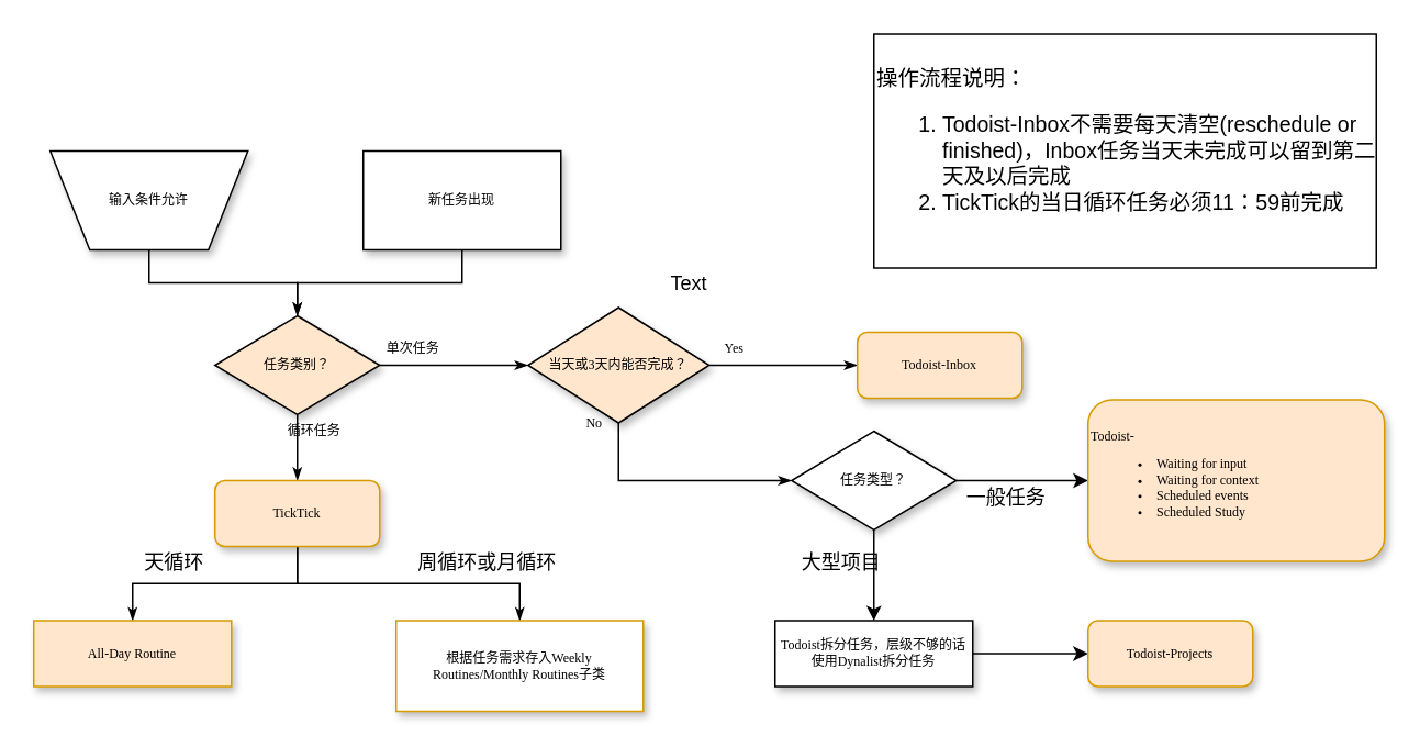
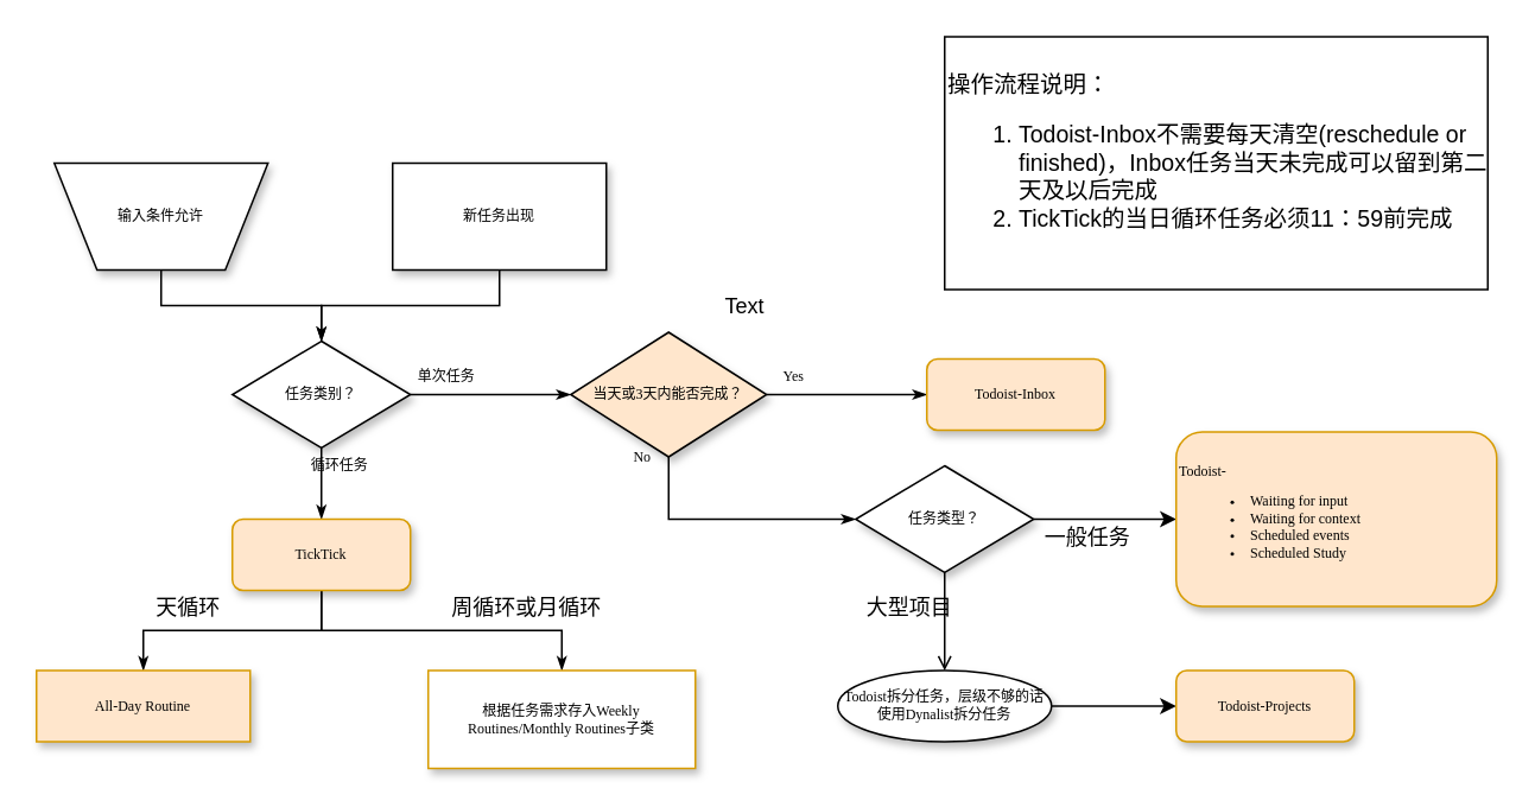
- <mxCell id="8" value="任务类别？" style="rhombus;whiteSpace=wrap;html=1;rounded=0;shadow=1;labelBackgroundColor=none;strokeColor=#000000;strokeWidth=1;fillColor=#ffe6cc;fontFamily=Verdana;fontSize=8;fontColor=#000000;align=center;" parent="1" vertex="1"><mxGeometry x="130" y="191" width="100" height="60" as="geometry" /></mxCell>
+ <mxCell id="8" value="任务类别？" style="rhombus;whiteSpace=wrap;html=1;rounded=0;shadow=1;labelBackgroundColor=none;strokeColor=#000000;strokeWidth=1;fillColor=#ffffff;fontFamily=Verdana;fontSize=8;fontColor=#000000;align=center;" parent="1" vertex="1"><mxGeometry x="130" y="191" width="100" height="60" as="geometry" /></mxCell>
- <mxCell id="23" value="" style="edgeStyle=orthogonalEdgeStyle;rounded=0;orthogonalLoop=1;jettySize=auto;html=1;" parent="1" source="25" target="15" edge="1"><mxGeometry relative="1" as="geometry" /></mxCell>
+ <mxCell id="23" value="" style="edgeStyle=orthogonalEdgeStyle;rounded=0;orthogonalLoop=1;jettySize=auto;html=1;endArrow=open;" parent="1" source="25" target="15" edge="1"><mxGeometry relative="1" as="geometry" /></mxCell>
- <mxCell id="15" value="Todoist拆分任务，层级不够的话使用Dynalist拆分任务" style="whiteSpace=wrap;html=1;rounded=0;shadow=1;labelBackgroundColor=none;strokeColor=#000000;strokeWidth=1;fillColor=#ffffff;fontFamily=Verdana;fontSize=8;fontColor=#000000;align=center;" parent="1" vertex="1"><mxGeometry x="470" y="376" width="120" height="40" as="geometry" /></mxCell>
+ <mxCell id="15" value="Todoist拆分任务，层级不够的话使用Dynalist拆分任务" style="ellipse;whiteSpace=wrap;html=1;shadow=1;labelBackgroundColor=none;strokeColor=#000000;strokeWidth=1;fillColor=#ffffff;fontFamily=Verdana;fontSize=8;fontColor=#000000;align=center;" parent="1" vertex="1"><mxGeometry x="470" y="376" width="120" height="40" as="geometry" /></mxCell>
